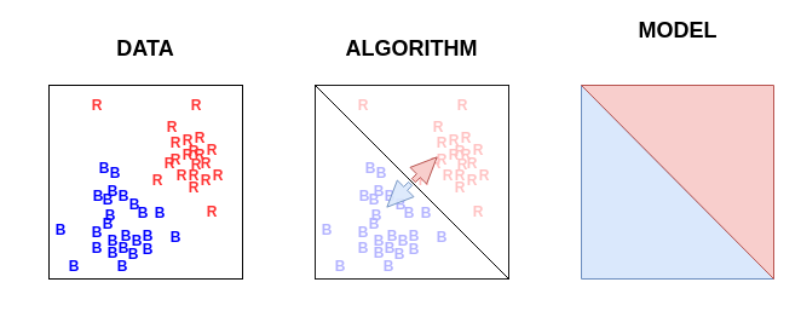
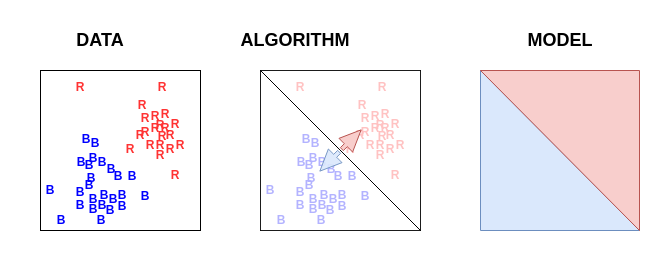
- <mxCell id="5" value="&lt;font style=&quot;font-size: 18px;&quot;&gt;&lt;b&gt;MODEL&lt;/b&gt;&lt;/font&gt;" style="text;html=1;strokeColor=none;fillColor=none;align=center;verticalAlign=middle;whiteSpace=wrap;rounded=0;" vertex="1" parent="1"><mxGeometry x="480" y="5" width="160" height="40" as="geometry" /></mxCell>
+ <mxCell id="5" value="&lt;font style=&quot;font-size: 18px;&quot;&gt;&lt;b&gt;MODEL&lt;/b&gt;&lt;/font&gt;" style="text;html=1;strokeColor=none;fillColor=none;align=center;verticalAlign=middle;whiteSpace=wrap;rounded=0;" vertex="1" parent="1"><mxGeometry x="480" y="20" width="160" height="40" as="geometry" /></mxCell>
- <mxCell id="3" value="&lt;font style=&quot;font-size: 18px;&quot;&gt;&lt;b&gt;DATA&lt;/b&gt;&lt;/font&gt;" style="text;html=1;strokeColor=none;fillColor=none;align=center;verticalAlign=middle;whiteSpace=wrap;rounded=0;" vertex="1" parent="1"><mxGeometry x="40" y="20" width="160" height="40" as="geometry" /></mxCell>
+ <mxCell id="3" value="&lt;font style=&quot;font-size: 18px;&quot;&gt;&lt;b&gt;DATA&lt;/b&gt;&lt;/font&gt;" style="text;html=1;strokeColor=none;fillColor=none;align=center;verticalAlign=middle;whiteSpace=wrap;rounded=0;" vertex="1" parent="1"><mxGeometry x="20" y="20" width="160" height="40" as="geometry" /></mxCell>
- <mxCell id="4" value="&lt;font style=&quot;font-size: 18px;&quot;&gt;&lt;b&gt;ALGORITHM&lt;/b&gt;&lt;/font&gt;" style="text;html=1;strokeColor=none;fillColor=none;align=center;verticalAlign=middle;whiteSpace=wrap;rounded=0;" vertex="1" parent="1"><mxGeometry x="260" y="20" width="160" height="40" as="geometry" /></mxCell>
+ <mxCell id="4" value="&lt;font style=&quot;font-size: 18px;&quot;&gt;&lt;b&gt;ALGORITHM&lt;/b&gt;&lt;/font&gt;" style="text;html=1;strokeColor=none;fillColor=none;align=center;verticalAlign=middle;whiteSpace=wrap;rounded=0;" vertex="1" parent="1"><mxGeometry x="215" y="20" width="160" height="40" as="geometry" /></mxCell>
